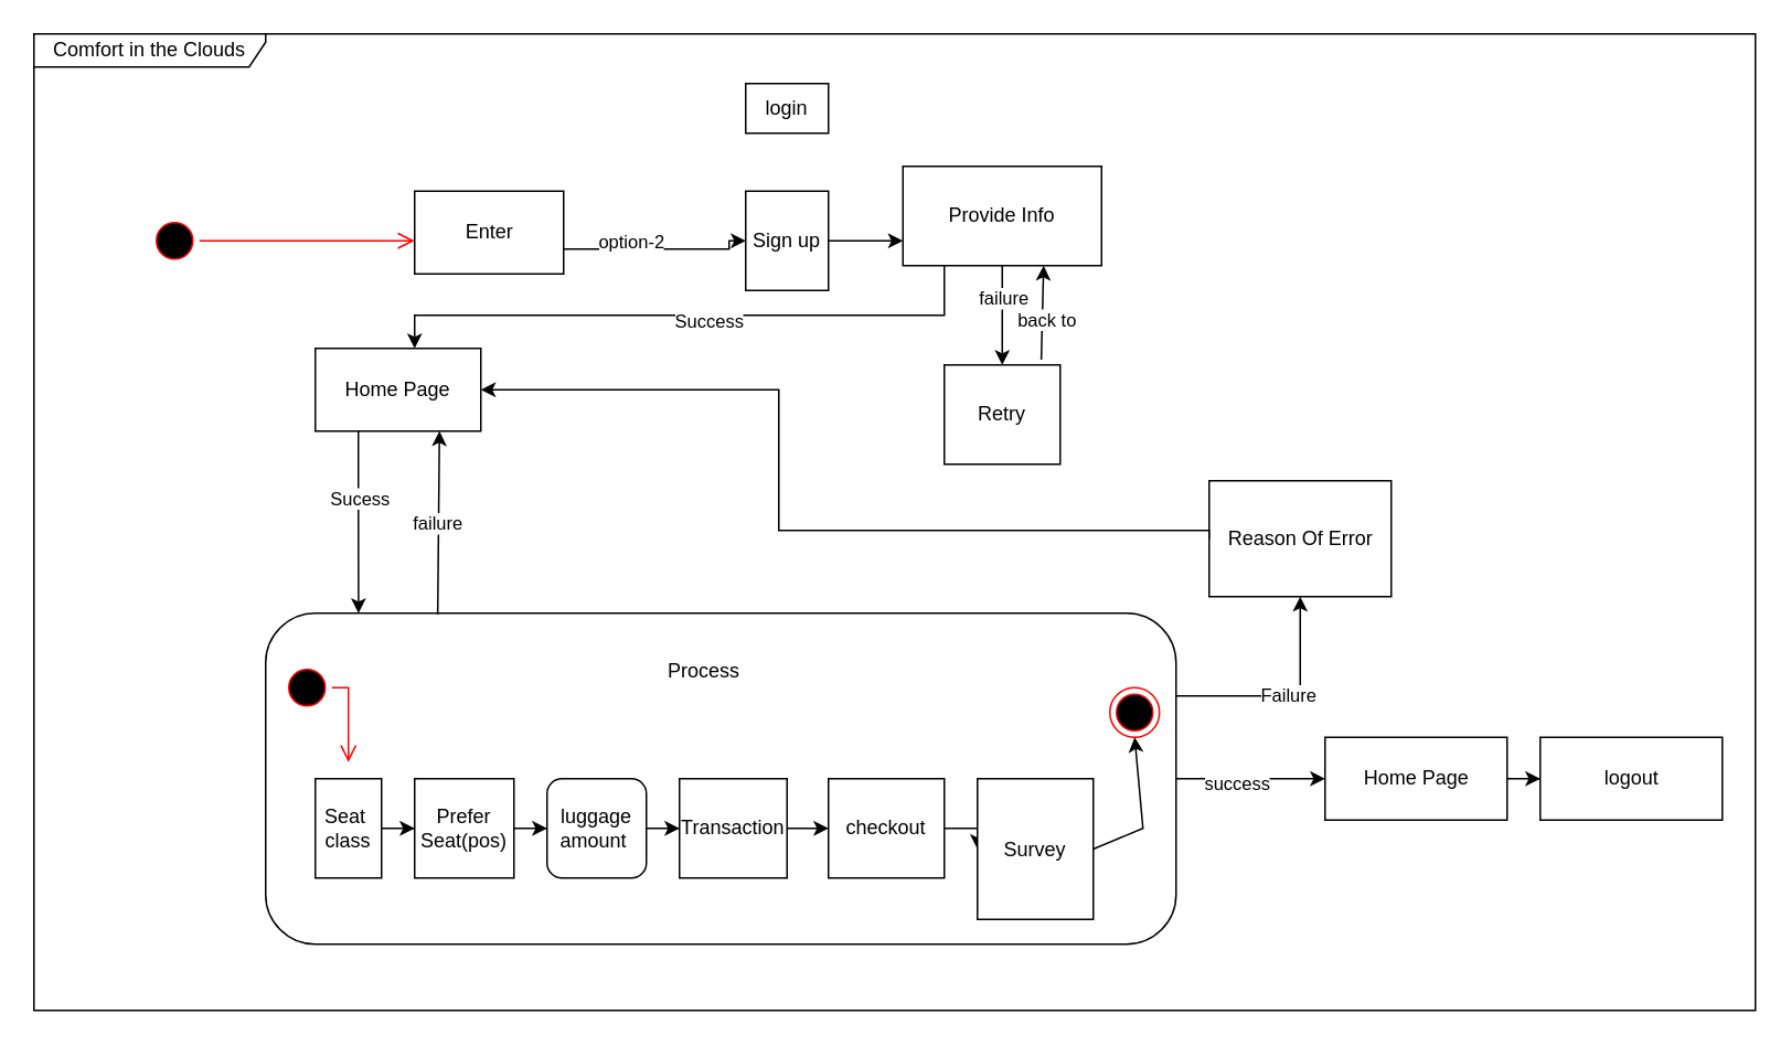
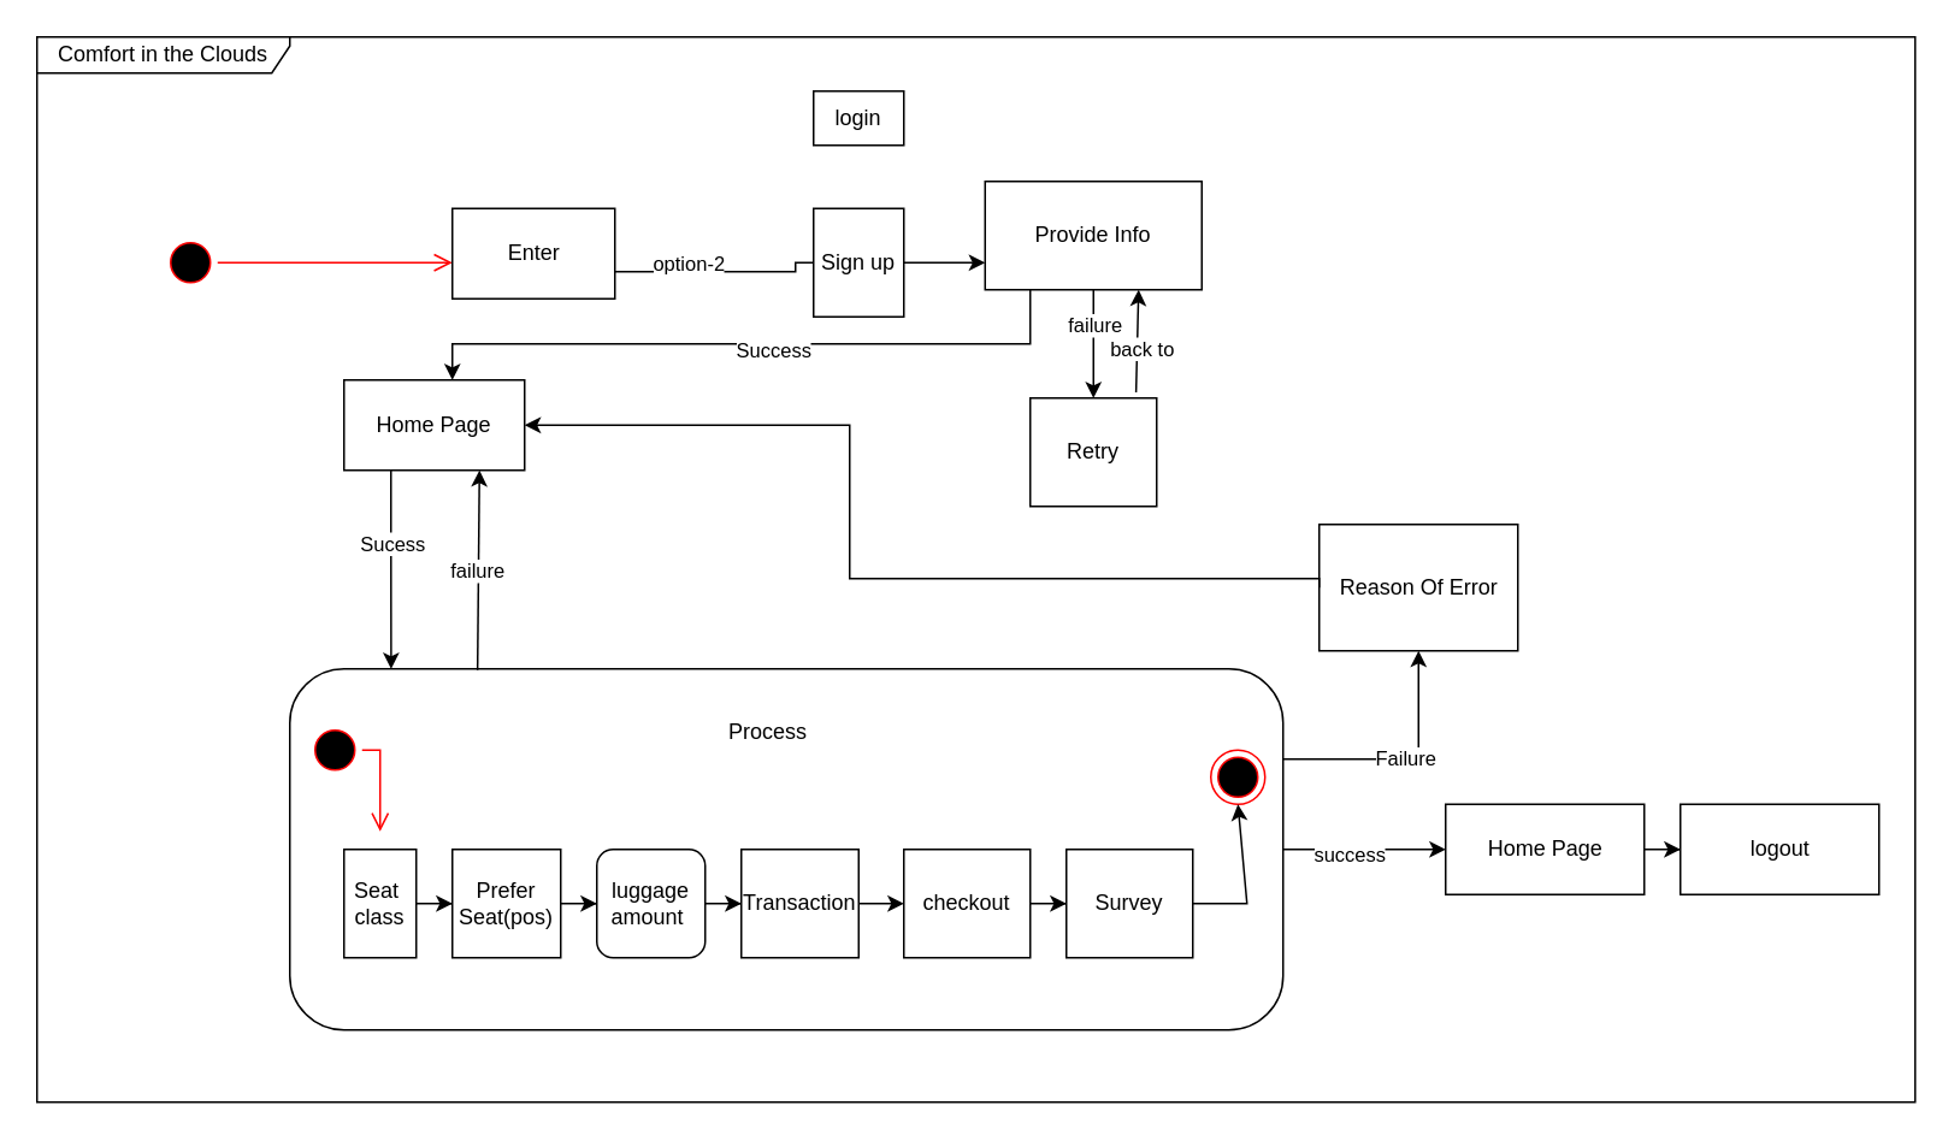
- <mxCell id="5" value="" style="edgeStyle=orthogonalEdgeStyle;rounded=0;orthogonalLoop=1;jettySize=auto;html=1;entryX=0;entryY=0.5;entryDx=0;entryDy=0;" edge="1" parent="1" source="7" target="10"><mxGeometry relative="1" as="geometry"><Array as="points"><mxPoint x="440" y="150" /><mxPoint x="440" y="145" /></Array></mxGeometry></mxCell>
+ <mxCell id="5" value="" style="edgeStyle=orthogonalEdgeStyle;rounded=0;orthogonalLoop=1;jettySize=auto;html=1;entryX=0;entryY=0.5;entryDx=0;entryDy=0;endArrow=none;" edge="1" parent="1" source="7" target="10"><mxGeometry relative="1" as="geometry"><Array as="points"><mxPoint x="440" y="150" /><mxPoint x="440" y="145" /></Array></mxGeometry></mxCell>
- <mxCell id="31" value="Survey" style="whiteSpace=wrap;html=1;" vertex="1" parent="1"><mxGeometry x="590" y="470" width="70" height="85" as="geometry" /></mxCell>
+ <mxCell id="31" value="Survey" style="whiteSpace=wrap;html=1;" vertex="1" parent="1"><mxGeometry x="590" y="470" width="70" height="60" as="geometry" /></mxCell>
